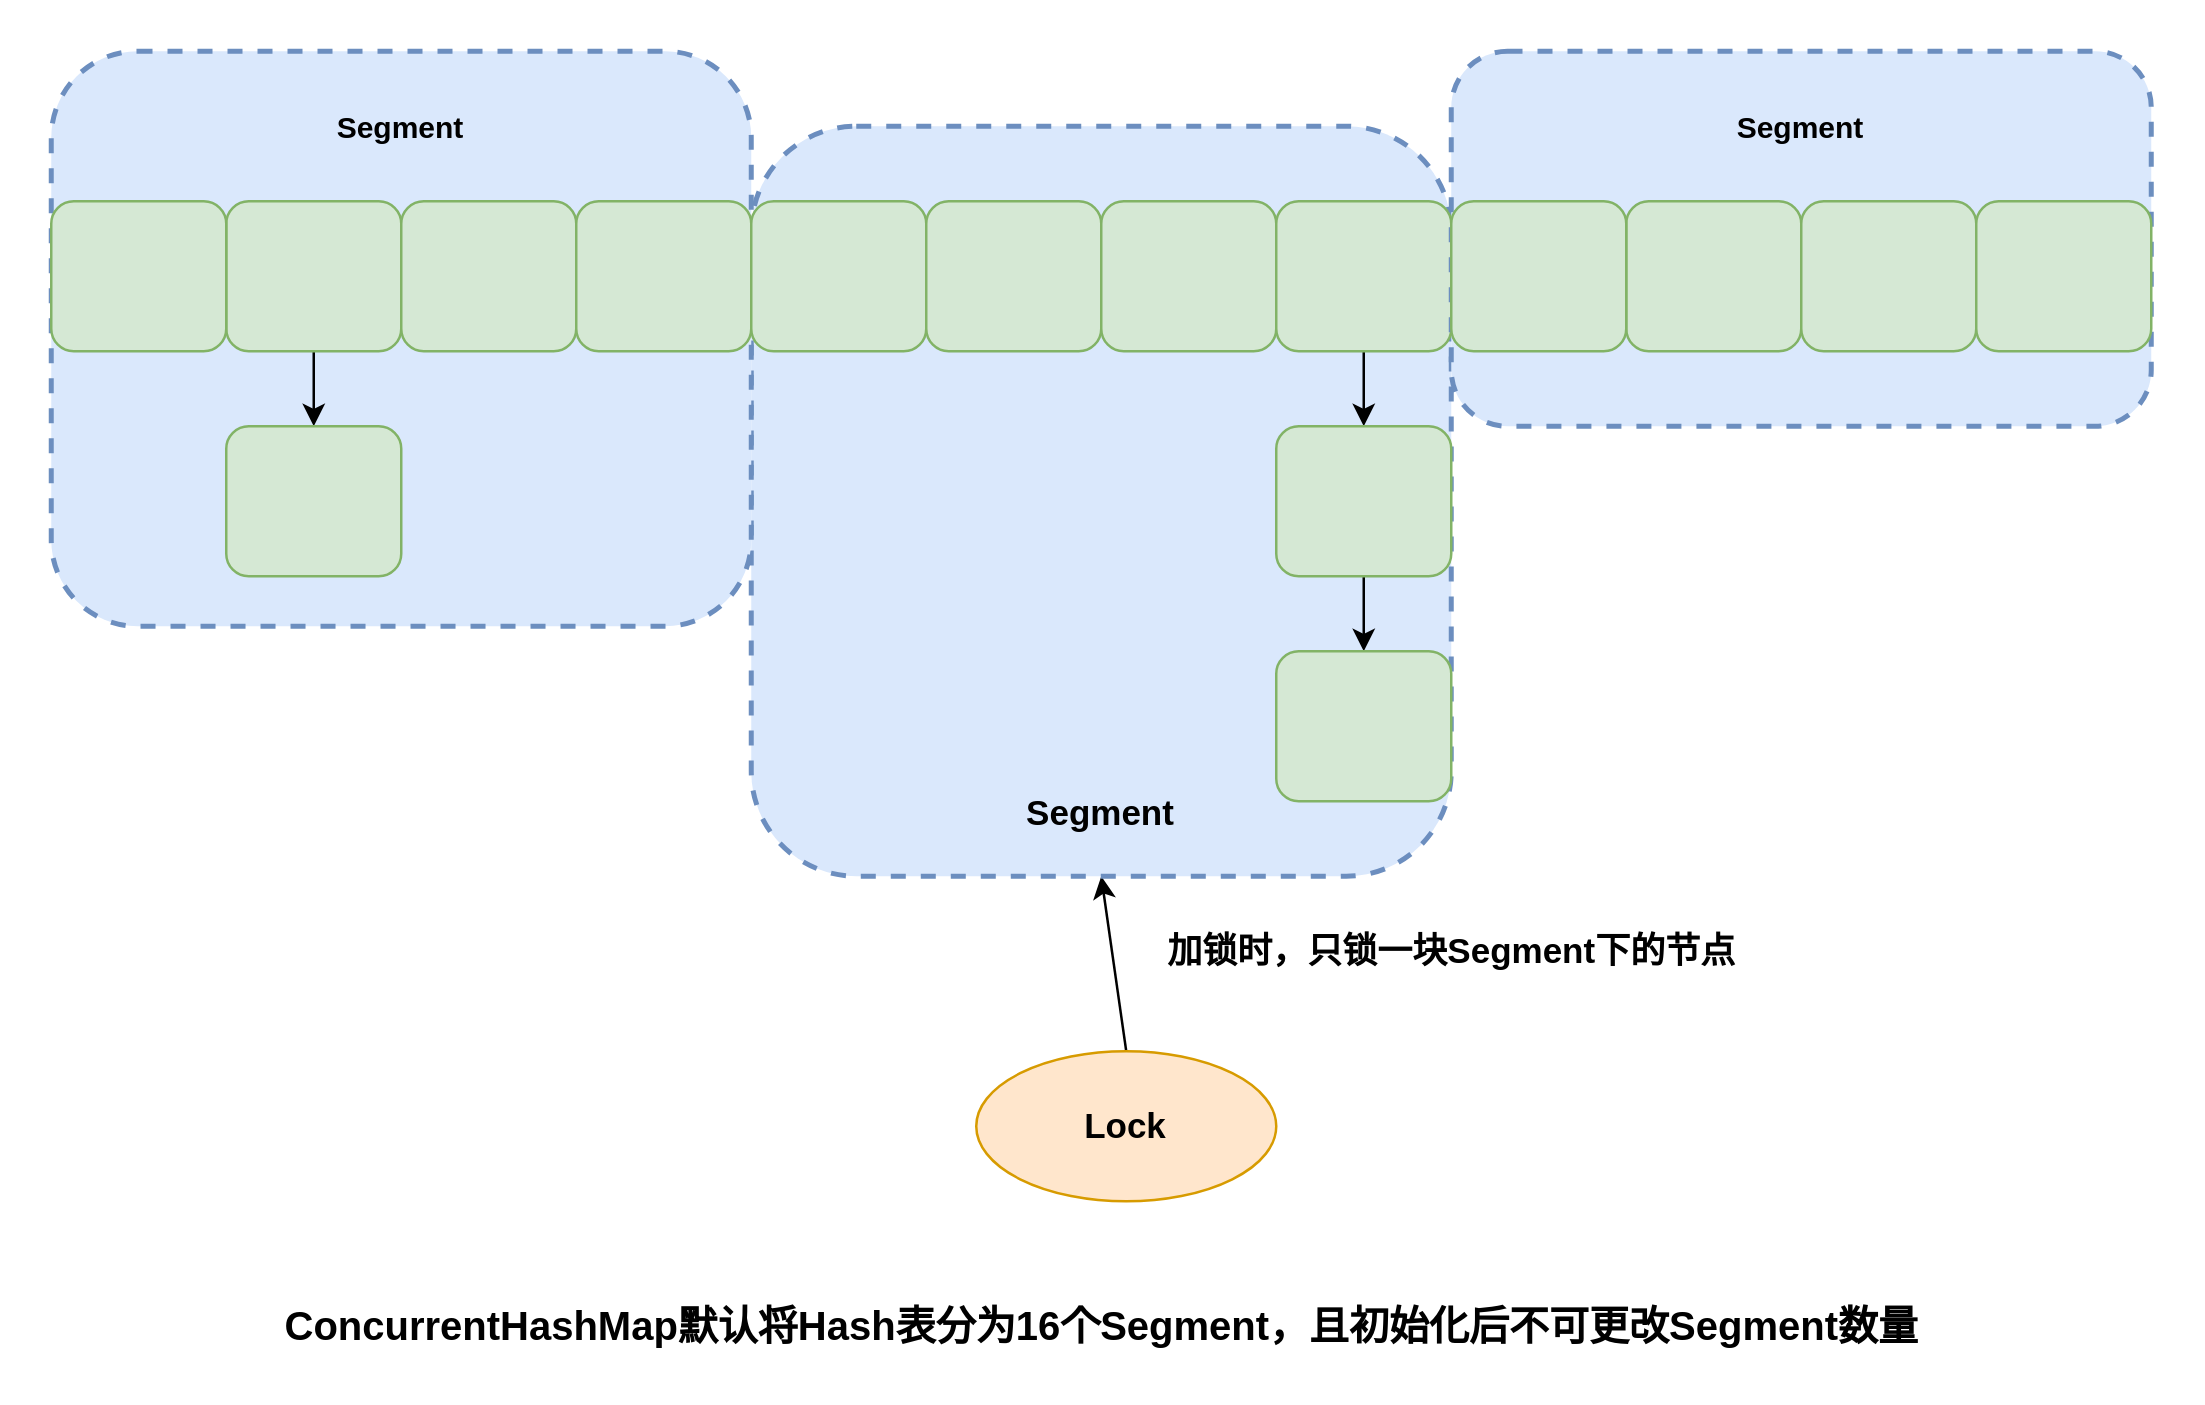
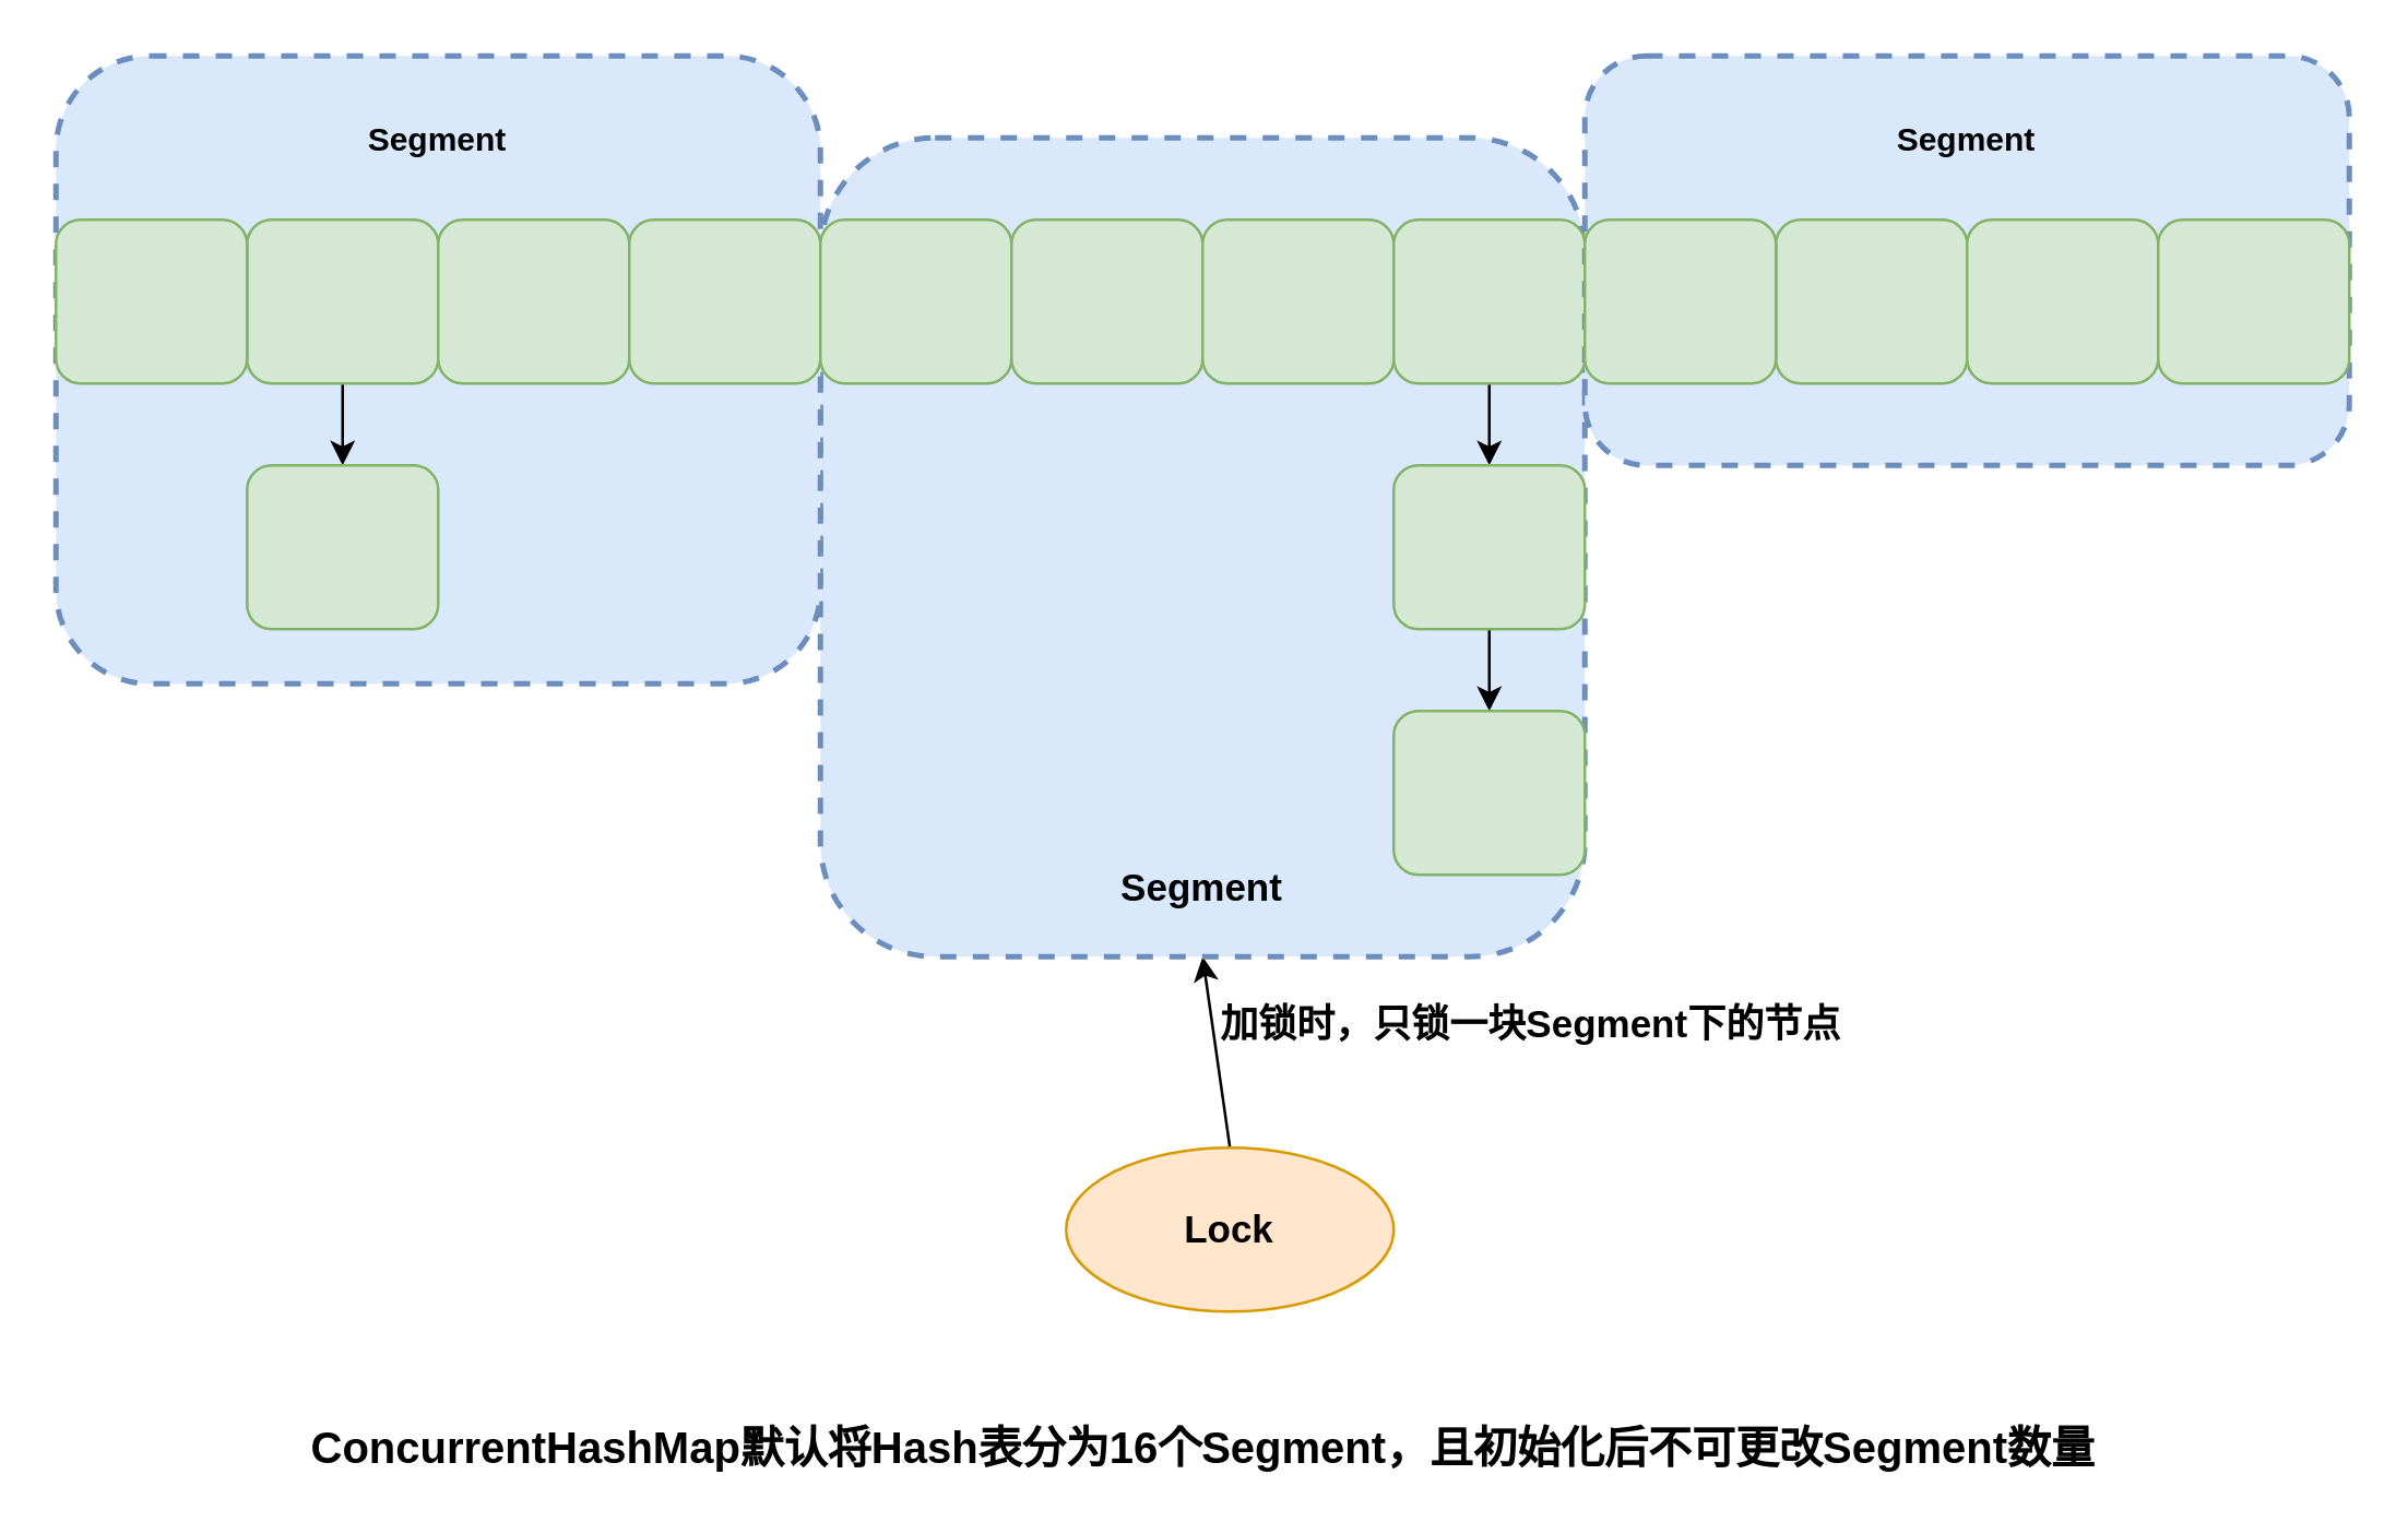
- <mxCell id="25" value="加锁时，只锁一块Segment下的节点" style="text;html=1;align=center;verticalAlign=middle;resizable=0;points=[];autosize=1;strokeColor=none;fillColor=none;fontSize=14;fontStyle=1" vertex="1" parent="1"><mxGeometry x="460" y="370" width="240" height="20" as="geometry" /></mxCell>
+ <mxCell id="25" value="加锁时，只锁一块Segment下的节点" style="text;html=1;align=center;verticalAlign=middle;resizable=0;points=[];autosize=1;strokeColor=none;fillColor=none;fontSize=14;fontStyle=1" vertex="1" parent="1"><mxGeometry x="440" y="365" width="240" height="20" as="geometry" /></mxCell>
